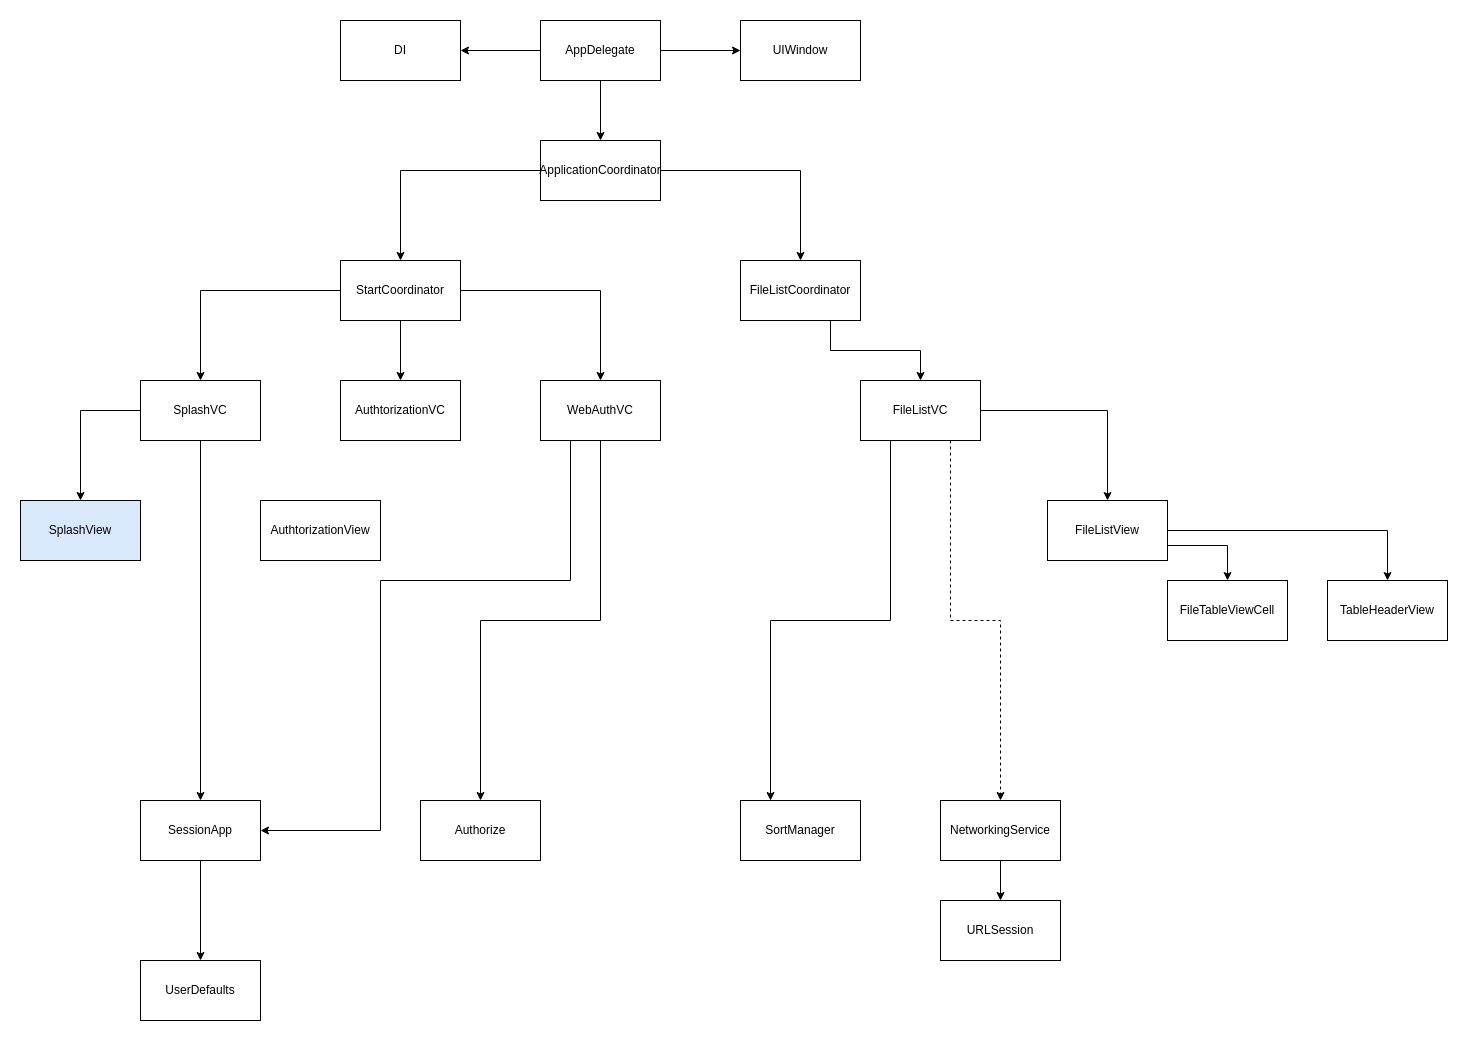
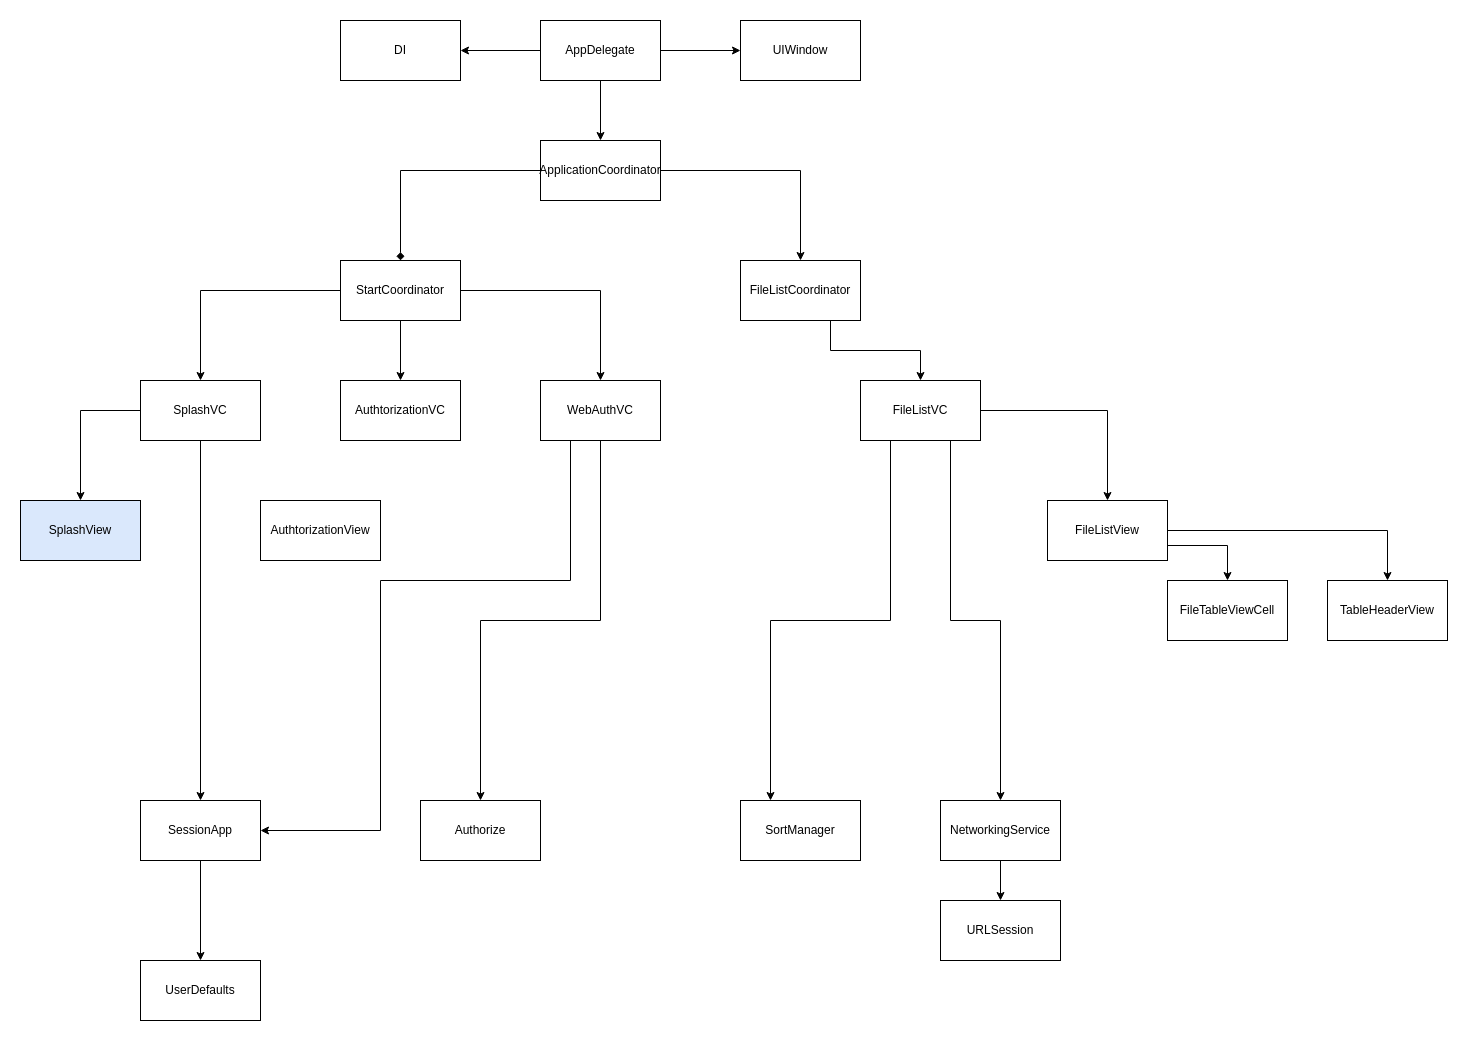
- <mxCell id="9" style="edgeStyle=orthogonalEdgeStyle;rounded=0;orthogonalLoop=1;jettySize=auto;html=1;" edge="1" parent="1" source="10" target="18"><mxGeometry relative="1" as="geometry" /></mxCell>
+ <mxCell id="9" style="edgeStyle=orthogonalEdgeStyle;rounded=0;orthogonalLoop=1;jettySize=auto;html=1;endArrow=diamond;" edge="1" parent="1" source="10" target="18"><mxGeometry relative="1" as="geometry" /></mxCell>
- <mxCell id="13" style="edgeStyle=orthogonalEdgeStyle;rounded=0;orthogonalLoop=1;jettySize=auto;html=1;exitX=0.75;exitY=1;exitDx=0;exitDy=0;dashed=1;" edge="1" parent="1" source="42" target="39"><mxGeometry relative="1" as="geometry"><Array as="points"><mxPoint x="950" y="620" /><mxPoint x="1000" y="620" /></Array></mxGeometry></mxCell>
+ <mxCell id="13" style="edgeStyle=orthogonalEdgeStyle;rounded=0;orthogonalLoop=1;jettySize=auto;html=1;exitX=0.75;exitY=1;exitDx=0;exitDy=0;" edge="1" parent="1" source="42" target="39"><mxGeometry relative="1" as="geometry"><Array as="points"><mxPoint x="950" y="620" /><mxPoint x="1000" y="620" /></Array></mxGeometry></mxCell>
